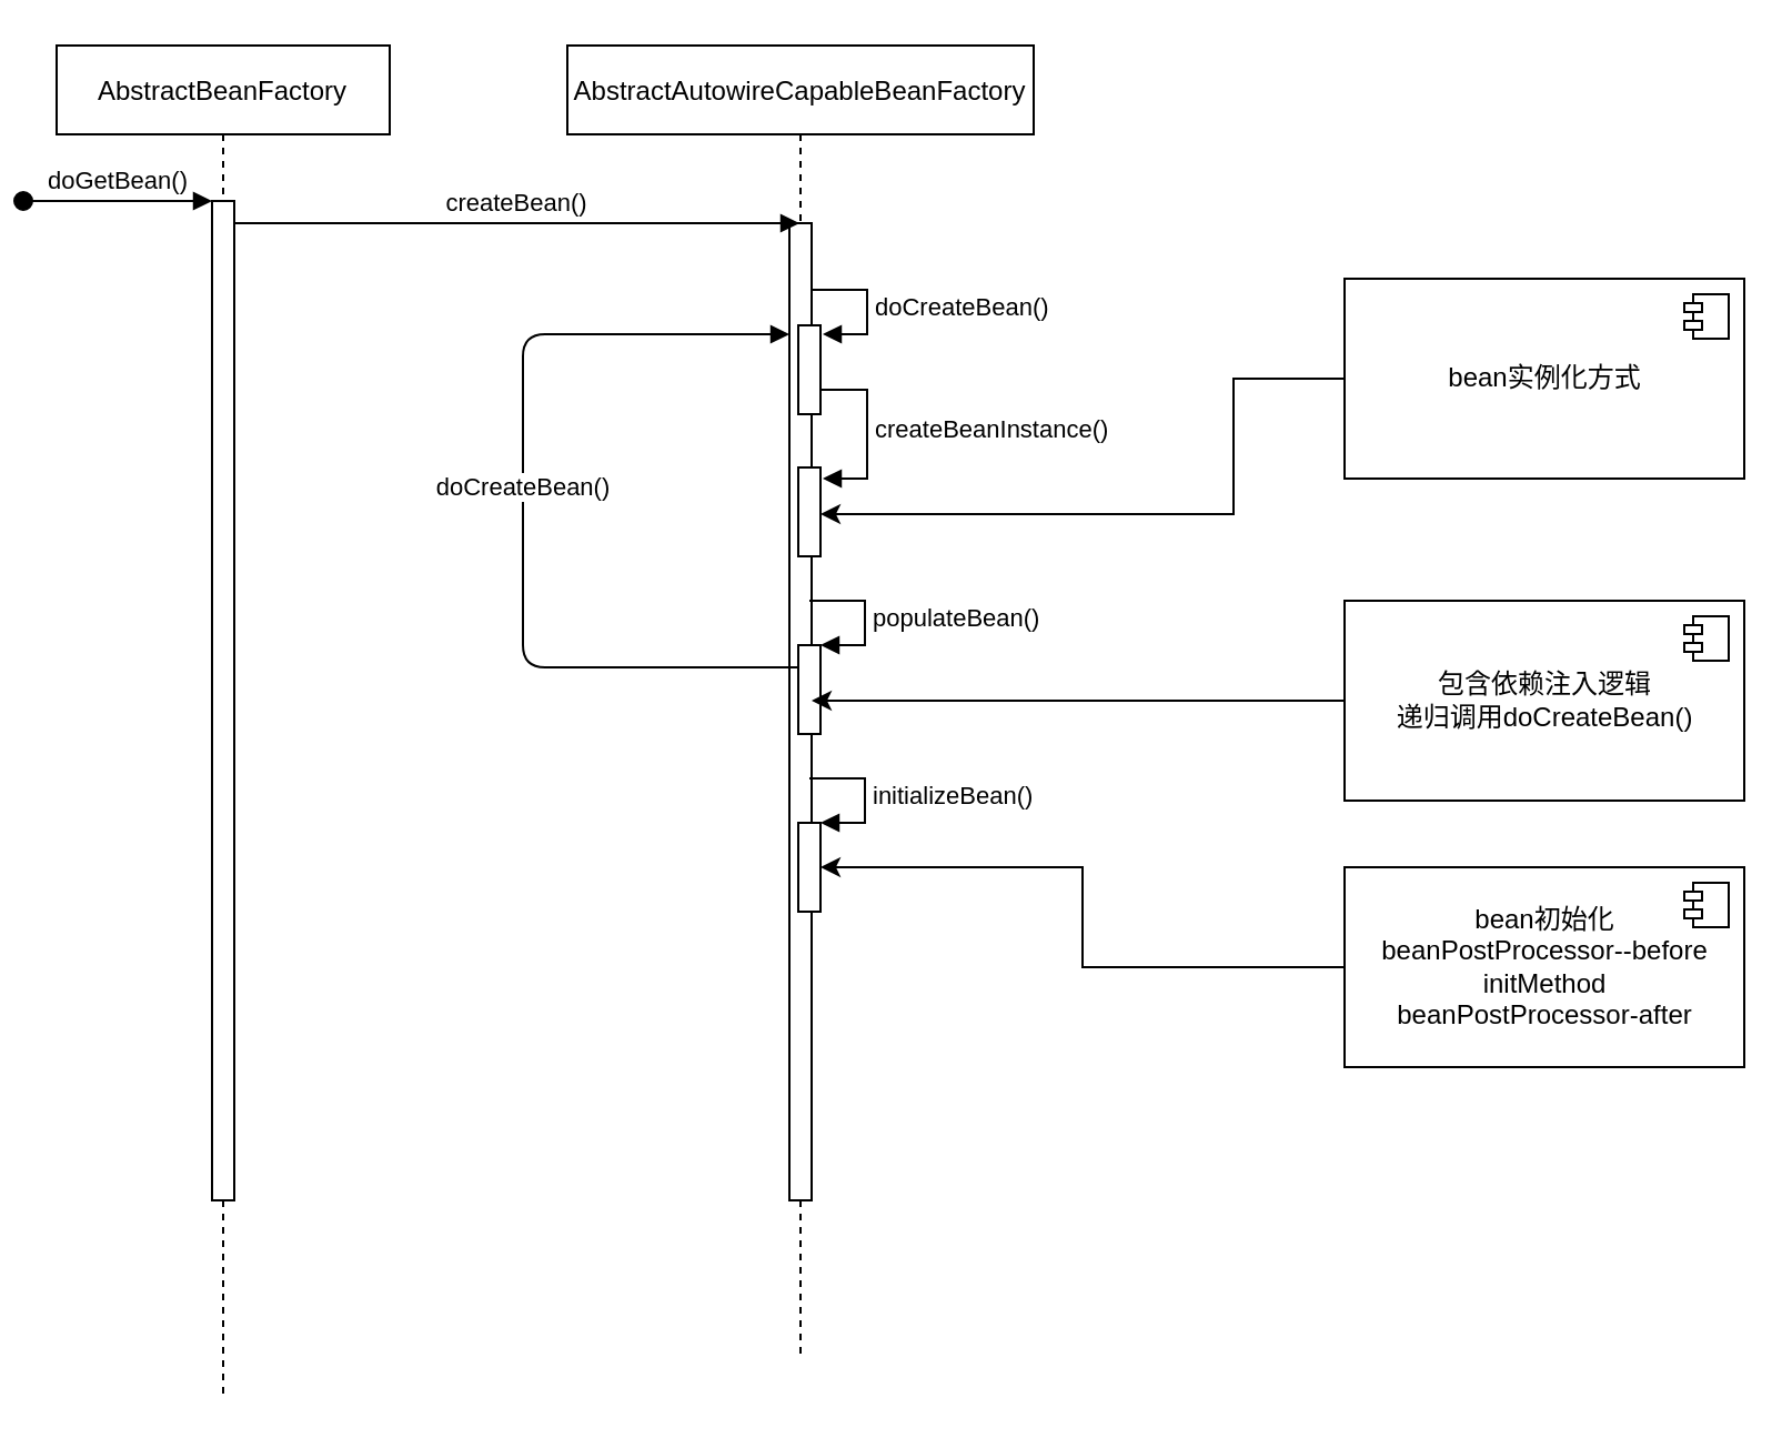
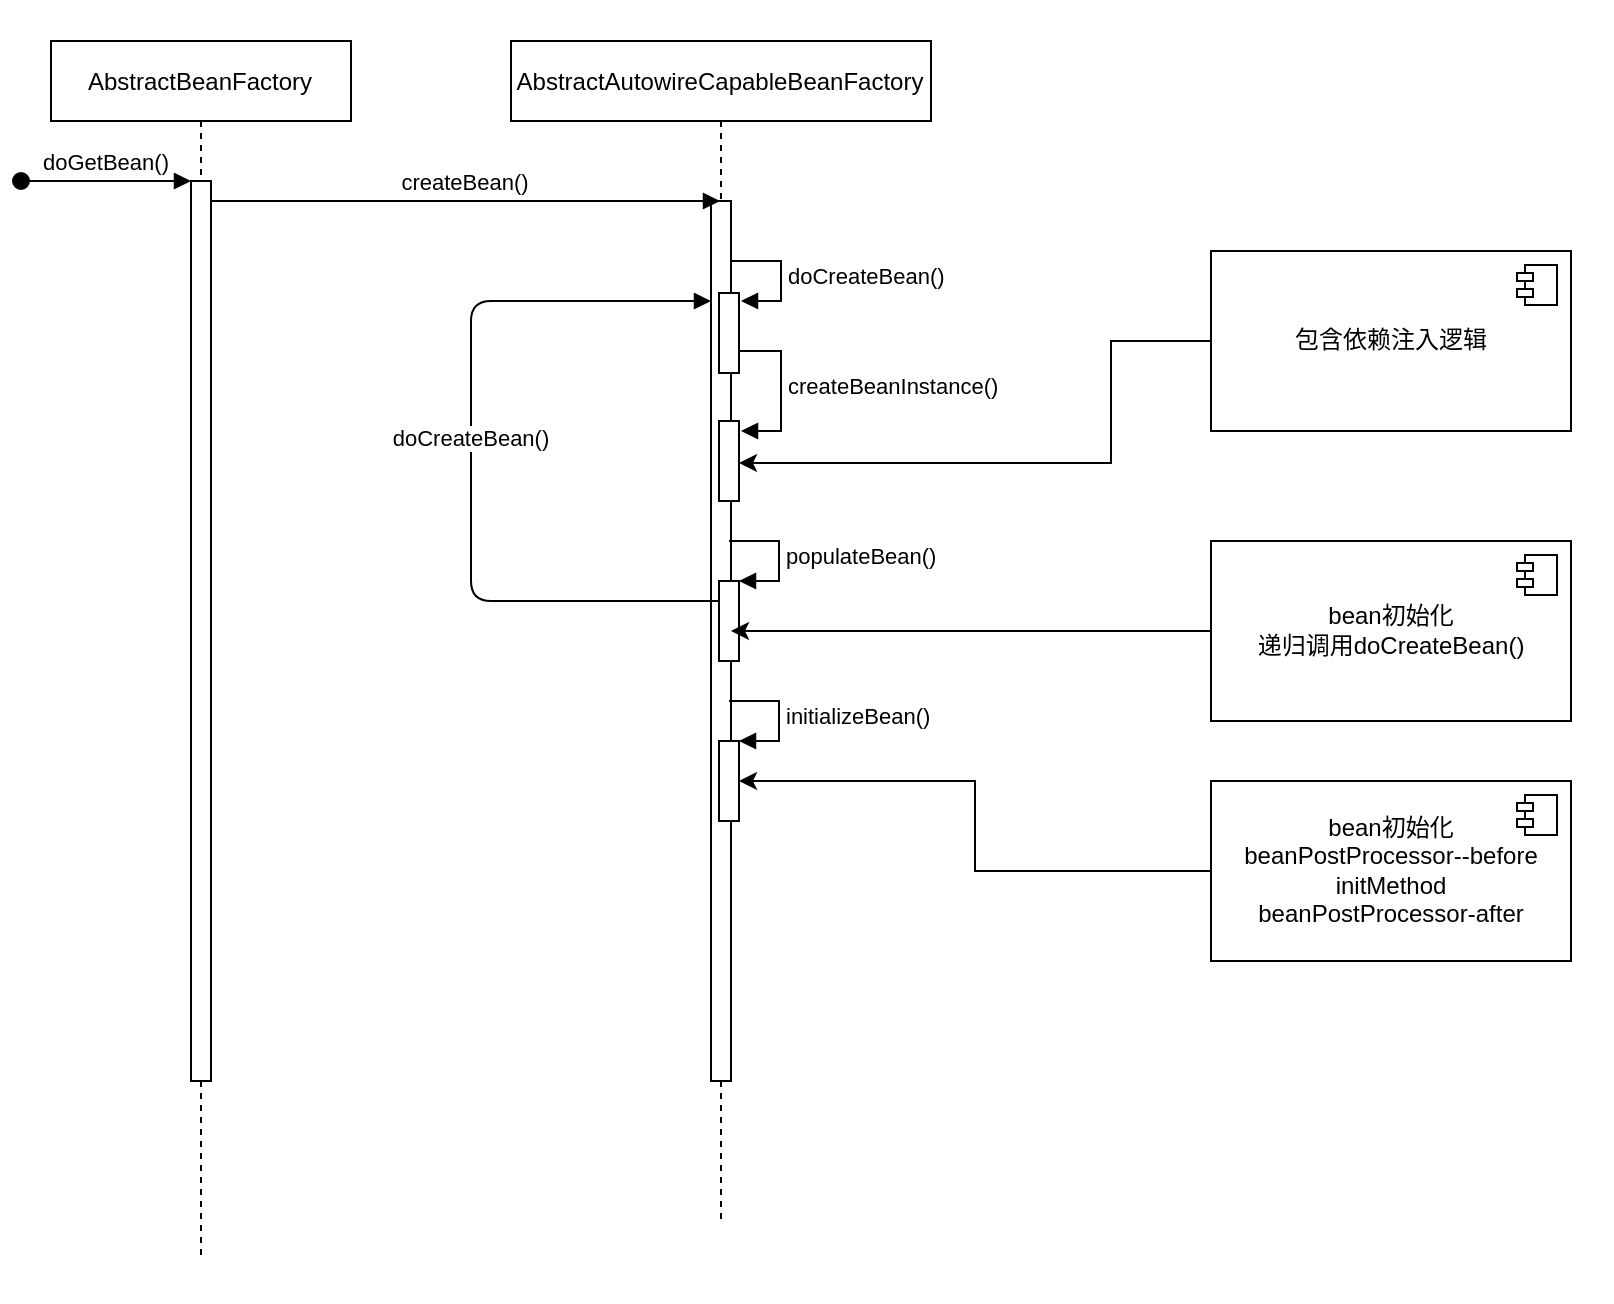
- <mxCell id="21" value="bean实例化方式" style="html=1;dropTarget=0;" vertex="1" parent="1"><mxGeometry x="600" y="125" width="180" height="90" as="geometry" /></mxCell>
+ <mxCell id="21" value="包含依赖注入逻辑" style="html=1;dropTarget=0;" vertex="1" parent="1"><mxGeometry x="600" y="125" width="180" height="90" as="geometry" /></mxCell>
- <mxCell id="18" value="包含依赖注入逻辑&lt;br&gt;递归调用doCreateBean()&lt;br&gt;" style="html=1;dropTarget=0;" vertex="1" parent="1"><mxGeometry x="600" y="270" width="180" height="90" as="geometry" /></mxCell>
+ <mxCell id="18" value="bean初始化&lt;br&gt;递归调用doCreateBean()&lt;br&gt;" style="html=1;dropTarget=0;" vertex="1" parent="1"><mxGeometry x="600" y="270" width="180" height="90" as="geometry" /></mxCell>
